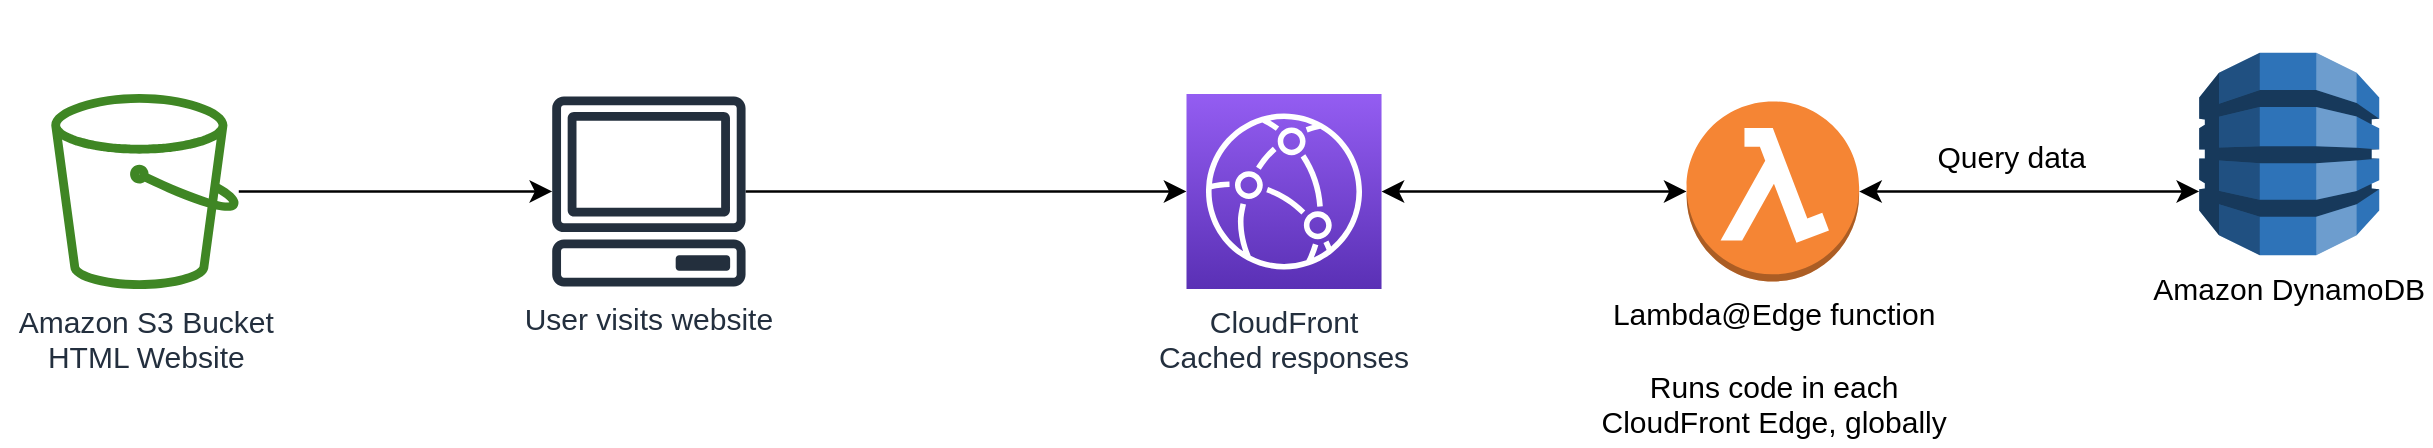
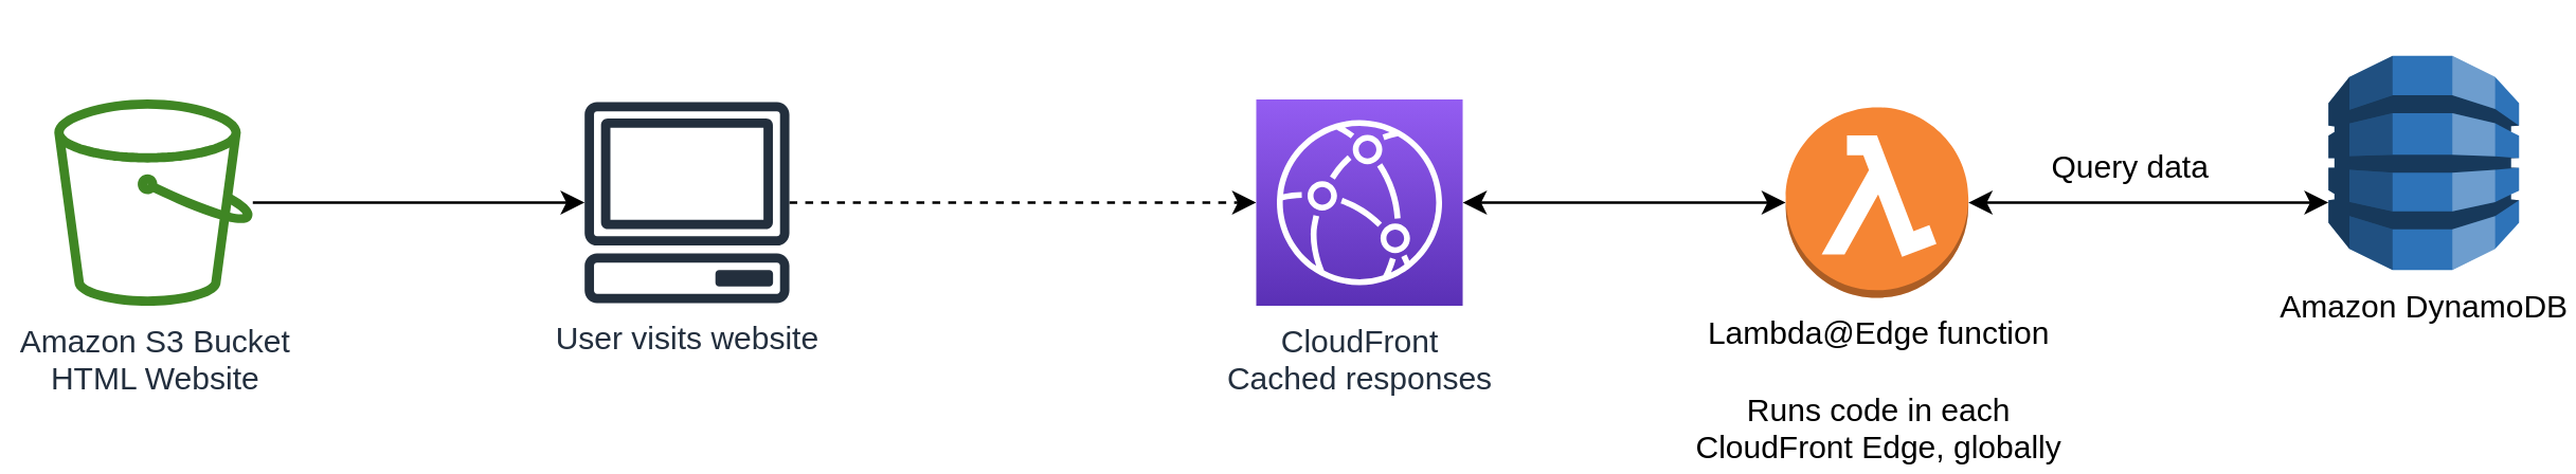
- <mxCell id="4" style="edgeStyle=orthogonalEdgeStyle;rounded=0;orthogonalLoop=1;jettySize=auto;html=1;" edge="1" parent="1" source="5" target="7"><mxGeometry relative="1" as="geometry" /></mxCell>
+ <mxCell id="4" style="edgeStyle=orthogonalEdgeStyle;rounded=0;orthogonalLoop=1;jettySize=auto;html=1;dashed=1;" edge="1" parent="1" source="5" target="7"><mxGeometry relative="1" as="geometry" /></mxCell>
